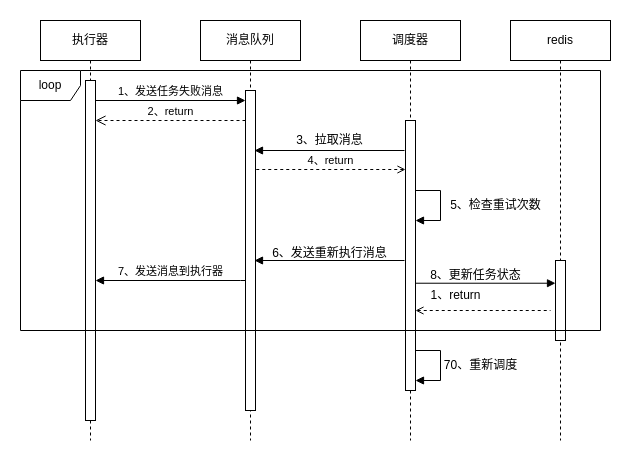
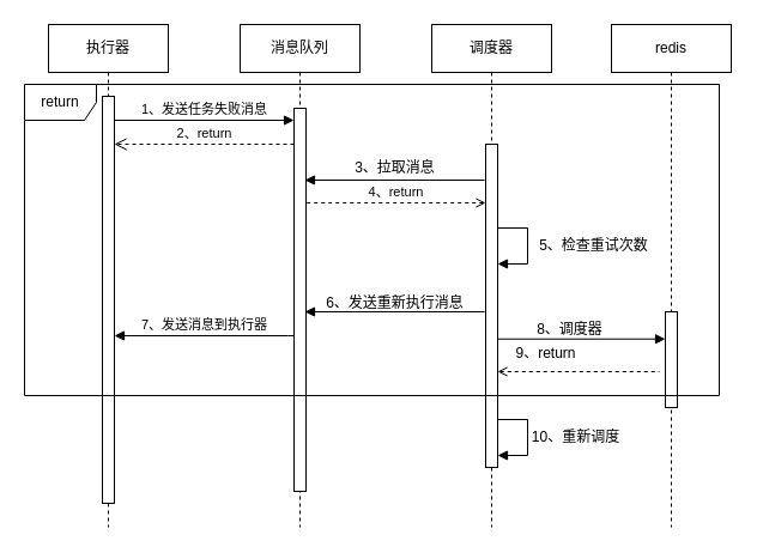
- <mxCell id="20" value="loop" style="shape=umlFrame;whiteSpace=wrap;html=1;pointerEvents=0;" vertex="1" parent="1"><mxGeometry x="20" y="70" width="580" height="260" as="geometry" /></mxCell>
+ <mxCell id="20" value="return" style="shape=umlFrame;whiteSpace=wrap;html=1;pointerEvents=0;" vertex="1" parent="1"><mxGeometry x="20" y="70" width="580" height="260" as="geometry" /></mxCell>
- <mxCell id="22" value="8、更新任务状态" style="text;html=1;align=center;verticalAlign=middle;resizable=0;points=[];autosize=1;strokeColor=none;fillColor=none;" vertex="1" parent="1"><mxGeometry x="420" y="260" width="110" height="30" as="geometry" /></mxCell>
+ <mxCell id="22" value="8、调度器" style="text;html=1;align=center;verticalAlign=middle;resizable=0;points=[];autosize=1;strokeColor=none;fillColor=none;" vertex="1" parent="1"><mxGeometry x="420" y="260" width="110" height="30" as="geometry" /></mxCell>
- <mxCell id="24" value="1、return" style="text;html=1;align=center;verticalAlign=middle;resizable=0;points=[];autosize=1;strokeColor=none;fillColor=none;" vertex="1" parent="1"><mxGeometry x="420" y="280" width="70" height="30" as="geometry" /></mxCell>
+ <mxCell id="24" value="9、return" style="text;html=1;align=center;verticalAlign=middle;resizable=0;points=[];autosize=1;strokeColor=none;fillColor=none;" vertex="1" parent="1"><mxGeometry x="420" y="280" width="70" height="30" as="geometry" /></mxCell>
- <mxCell id="26" value="70、重新调度" style="text;html=1;align=center;verticalAlign=middle;resizable=0;points=[];autosize=1;strokeColor=none;fillColor=none;" vertex="1" parent="1"><mxGeometry x="430" y="350" width="100" height="30" as="geometry" /></mxCell>
+ <mxCell id="26" value="10、重新调度" style="text;html=1;align=center;verticalAlign=middle;resizable=0;points=[];autosize=1;strokeColor=none;fillColor=none;" vertex="1" parent="1"><mxGeometry x="430" y="350" width="100" height="30" as="geometry" /></mxCell>
